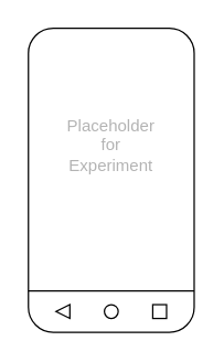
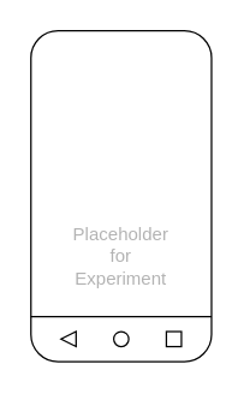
- <mxCell id="7" value="&lt;font color=&quot;#b3b3b3&quot;&gt;Placeholder for Experiment&lt;/font&gt;" style="text;html=1;strokeColor=none;fillColor=none;align=center;verticalAlign=middle;whiteSpace=wrap;rounded=0;" vertex="1" parent="1"><mxGeometry x="50" y="90" width="60" height="30" as="geometry" /></mxCell>
+ <mxCell id="7" value="&lt;font color=&quot;#b3b3b3&quot;&gt;Placeholder for Experiment&lt;/font&gt;" style="text;html=1;strokeColor=none;fillColor=none;align=center;verticalAlign=middle;whiteSpace=wrap;rounded=0;" vertex="1" parent="1"><mxGeometry x="50" y="155" width="60" height="30" as="geometry" /></mxCell>
